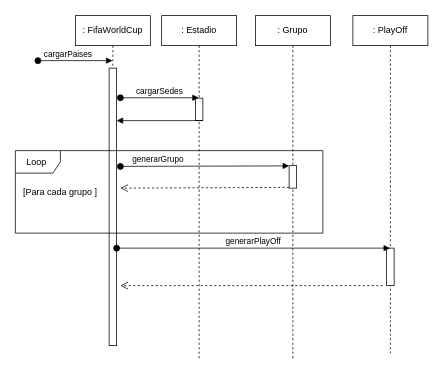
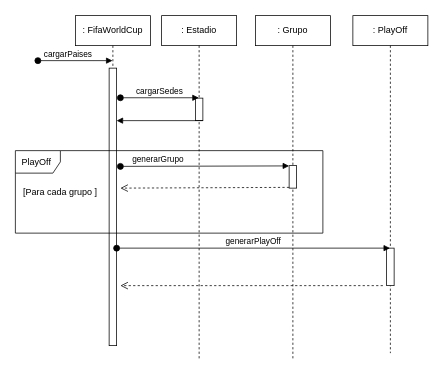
- <mxCell id="11" value="Loop&amp;nbsp;" style="shape=umlFrame;whiteSpace=wrap;html=1;" vertex="1" parent="1"><mxGeometry x="20" y="200" width="410" height="110" as="geometry" /></mxCell>
+ <mxCell id="11" value="PlayOff&amp;nbsp;" style="shape=umlFrame;whiteSpace=wrap;html=1;" vertex="1" parent="1"><mxGeometry x="20" y="200" width="410" height="110" as="geometry" /></mxCell>
